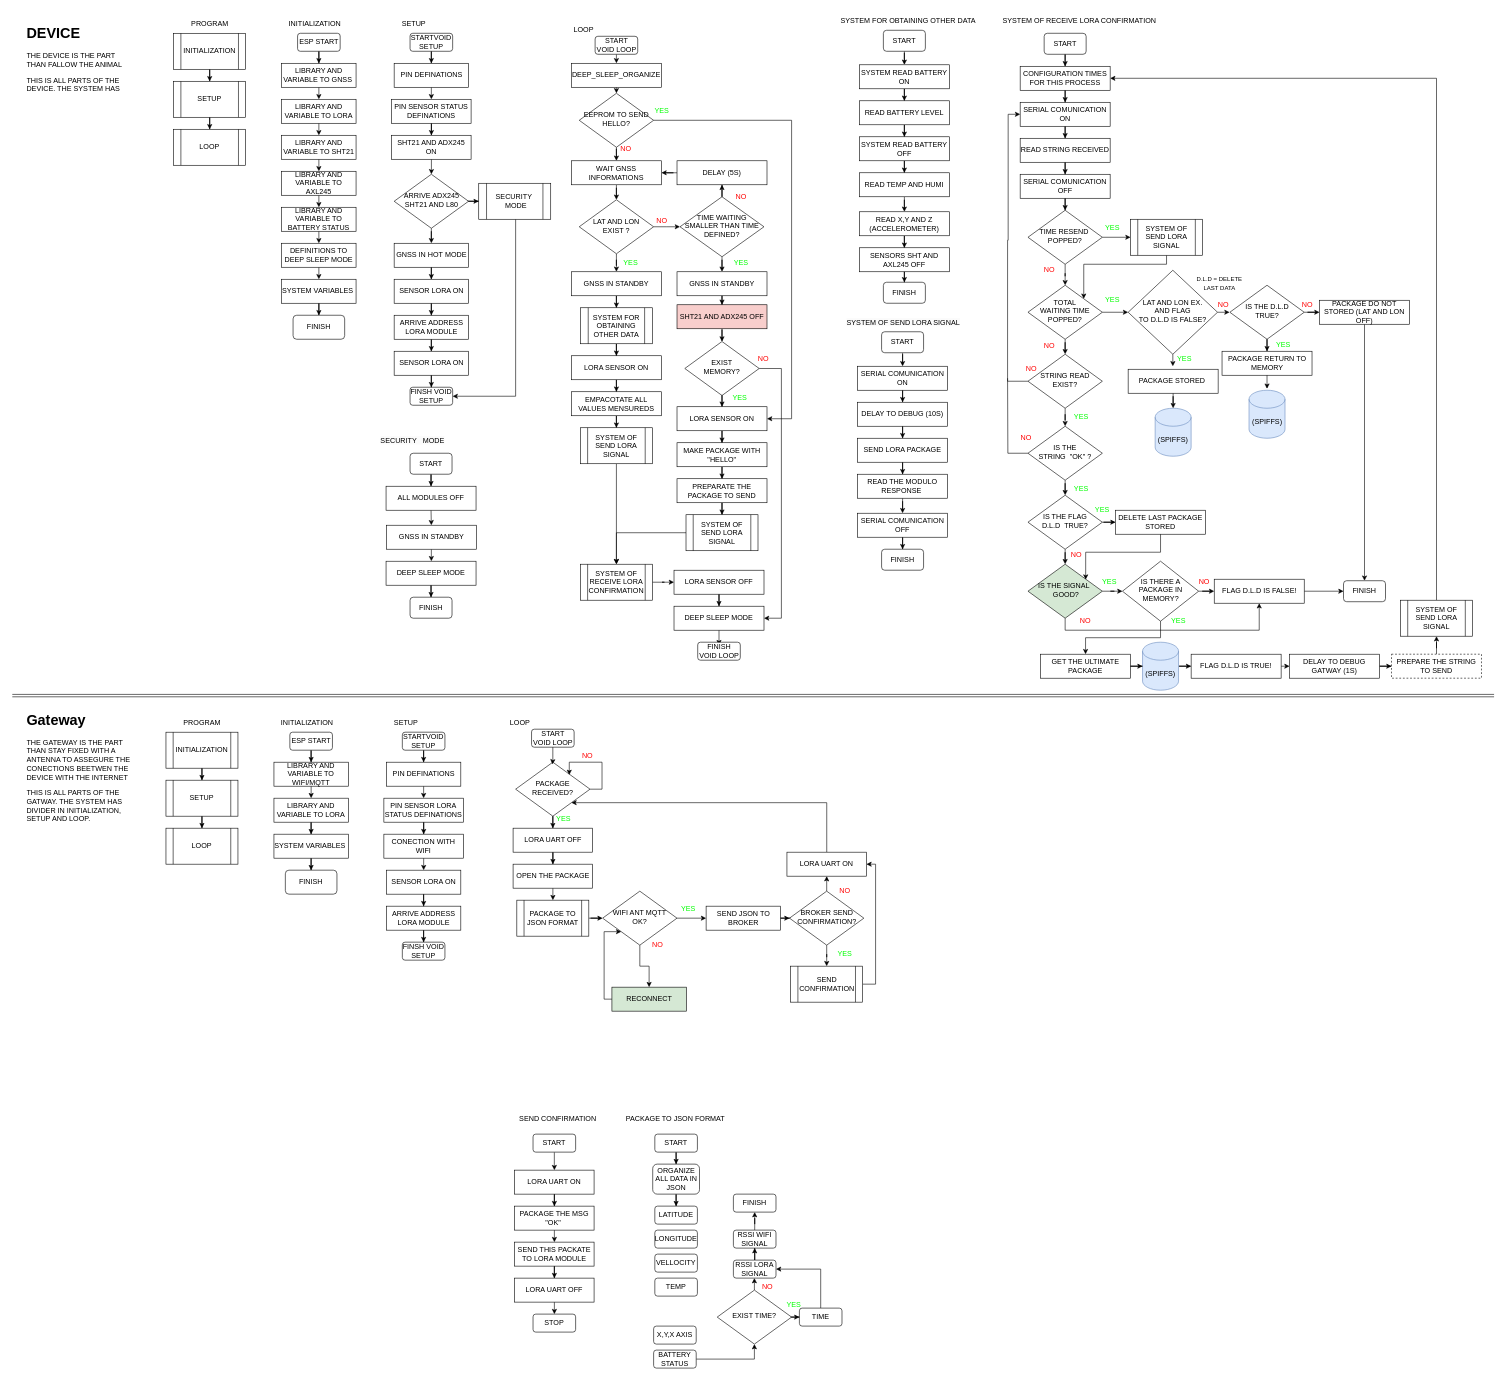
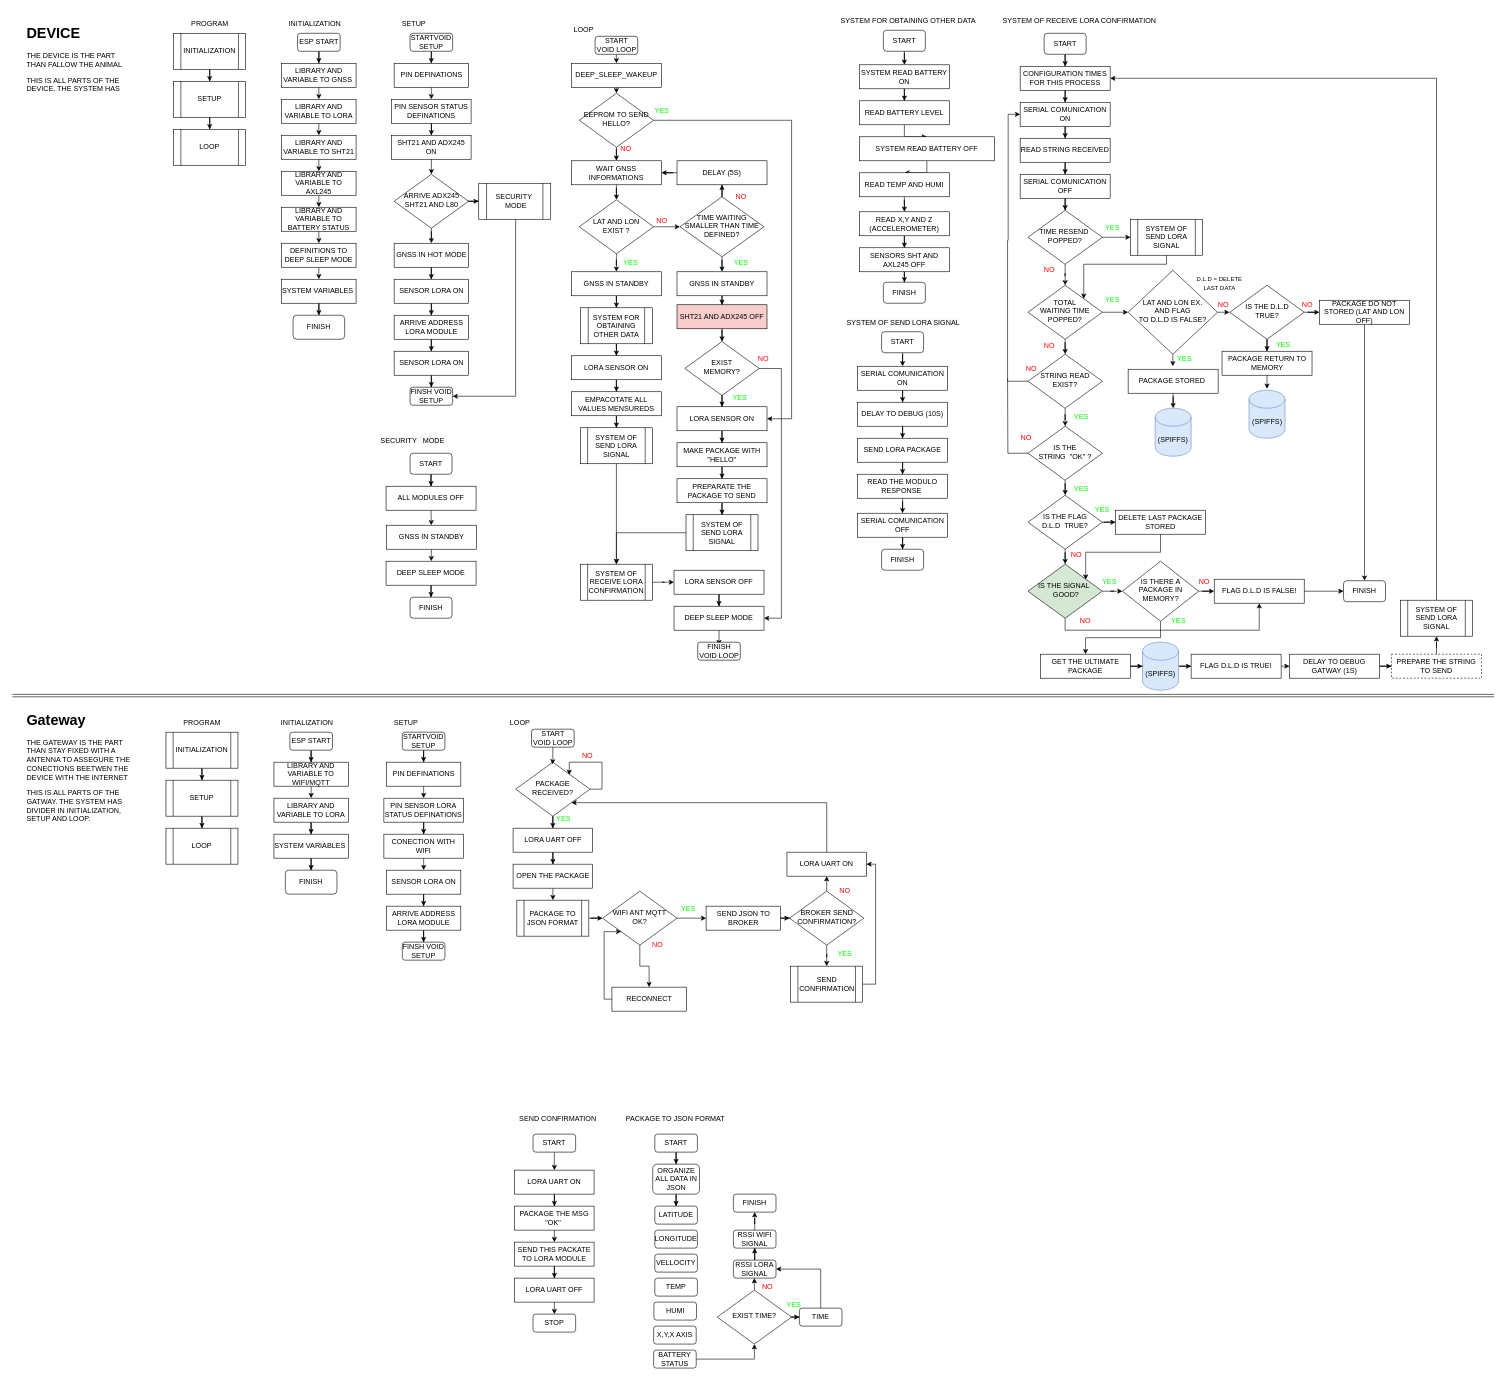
- <mxCell id="42" value="DEEP_SLEEP_ORGANIZE" style="rounded=0;whiteSpace=wrap;html=1;" parent="1" vertex="1"><mxGeometry x="952" y="105" width="150" height="40" as="geometry" /></mxCell>
+ <mxCell id="42" value="DEEP_SLEEP_WAKEUP" style="rounded=0;whiteSpace=wrap;html=1;" parent="1" vertex="1"><mxGeometry x="952" y="105" width="150" height="40" as="geometry" /></mxCell>
- <mxCell id="78" value="SYSTEM READ BATTERY OFF" style="rounded=0;whiteSpace=wrap;html=1;" parent="1" vertex="1"><mxGeometry x="1432" y="227.5" width="150" height="40" as="geometry" /></mxCell>
+ <mxCell id="78" value="SYSTEM READ BATTERY OFF" style="rounded=0;whiteSpace=wrap;html=1;" parent="1" vertex="1"><mxGeometry x="1432" y="227.5" width="225" height="40" as="geometry" /></mxCell>
- <mxCell id="283" value="RECONNECT" style="rounded=0;whiteSpace=wrap;html=1;fillColor=#d5e8d4;" parent="1" vertex="1"><mxGeometry x="1019.5" y="1645" width="124" height="40" as="geometry" /></mxCell>
+ <mxCell id="283" value="RECONNECT" style="rounded=0;whiteSpace=wrap;html=1;" parent="1" vertex="1"><mxGeometry x="1019.5" y="1645" width="124" height="40" as="geometry" /></mxCell>
+ <mxCell id="301" value="HUMI" style="rounded=1;whiteSpace=wrap;html=1;" parent="1" vertex="1"><mxGeometry x="1089.5" y="2170" width="71" height="30" as="geometry" /></mxCell>
